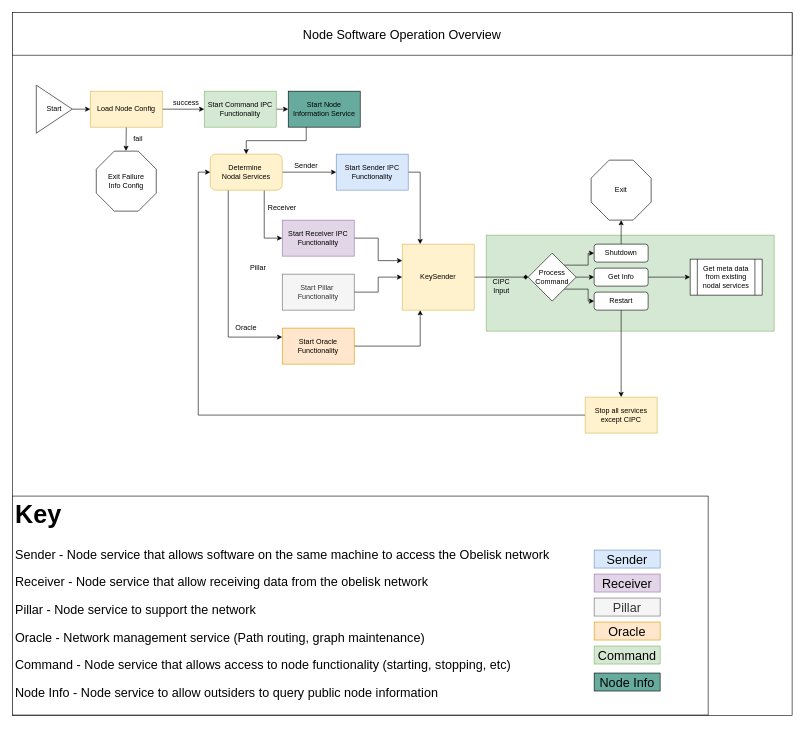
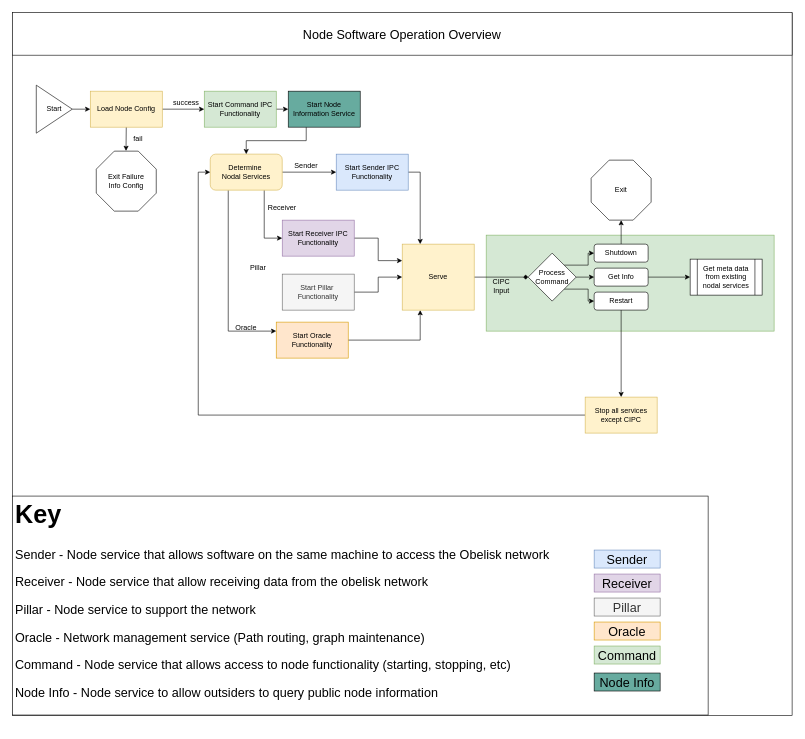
- <mxCell id="30" value="KeySender" style="rounded=0;whiteSpace=wrap;html=1;fillColor=#fff2cc;strokeColor=#d6b656;" vertex="1" parent="1"><mxGeometry x="670" y="406" width="120" height="110" as="geometry" /></mxCell>
+ <mxCell id="30" value="Serve" style="rounded=0;whiteSpace=wrap;html=1;fillColor=#fff2cc;strokeColor=#d6b656;" vertex="1" parent="1"><mxGeometry x="670" y="406" width="120" height="110" as="geometry" /></mxCell>
- <mxCell id="24" value="Start Oracle&lt;br&gt;Functionality" style="rounded=0;whiteSpace=wrap;html=1;fillColor=#ffe6cc;strokeColor=#d79b00;" vertex="1" parent="1"><mxGeometry x="470" y="546" width="120" height="60" as="geometry" /></mxCell>
+ <mxCell id="24" value="Start Oracle&lt;br&gt;Functionality" style="rounded=0;whiteSpace=wrap;html=1;fillColor=#ffe6cc;strokeColor=#d79b00;" vertex="1" parent="1"><mxGeometry x="460" y="536" width="120" height="60" as="geometry" /></mxCell>
